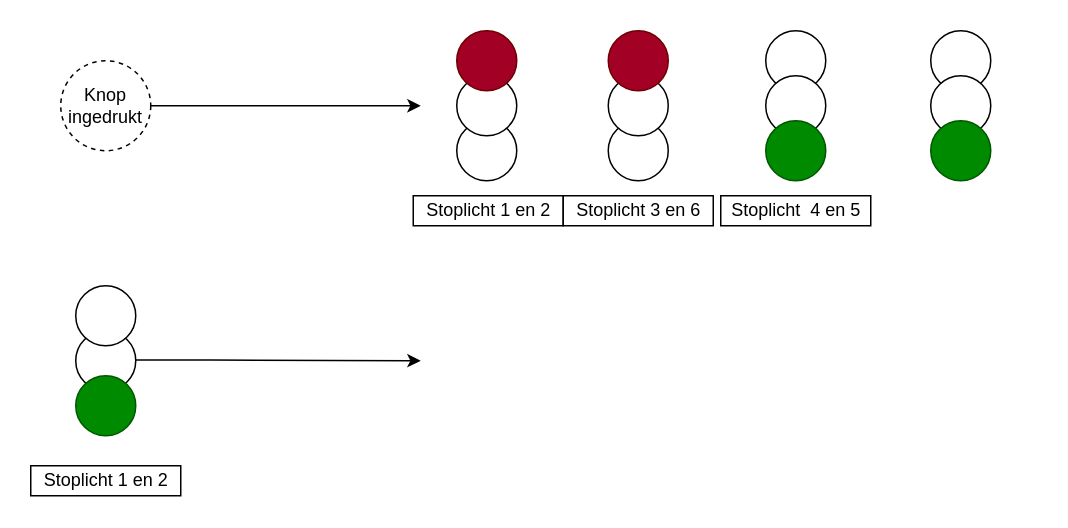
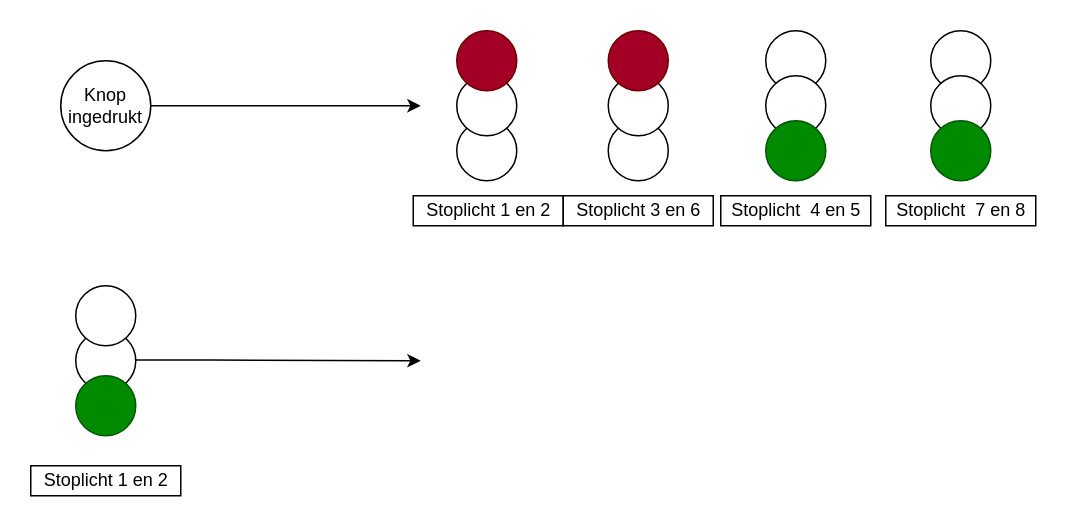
- <mxCell id="8" value="Knop&lt;br&gt;ingedrukt" style="ellipse;whiteSpace=wrap;html=1;aspect=fixed;fillColor=default;strokeColor=default;fontColor=default;dashed=1;" vertex="1" parent="1"><mxGeometry x="40" y="40" width="60" height="60" as="geometry" /></mxCell>
+ <mxCell id="8" value="Knop&lt;br&gt;ingedrukt" style="ellipse;whiteSpace=wrap;html=1;aspect=fixed;fillColor=default;strokeColor=default;fontColor=default;" vertex="1" parent="1"><mxGeometry x="40" y="40" width="60" height="60" as="geometry" /></mxCell>
+ <mxCell id="21" value="Stoplicht&amp;nbsp; 7 en 8" style="text;html=1;align=center;verticalAlign=middle;resizable=0;points=[];autosize=1;strokeColor=default;fillColor=default;fontColor=default;" vertex="1" parent="1"><mxGeometry x="590" y="130" width="100" height="20" as="geometry" /></mxCell>
